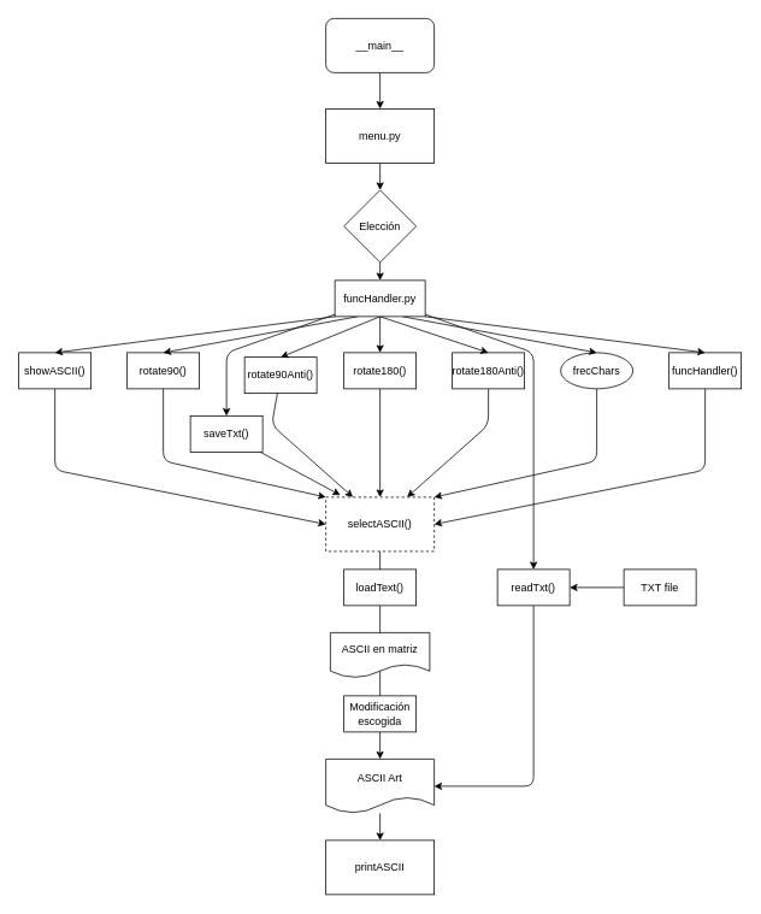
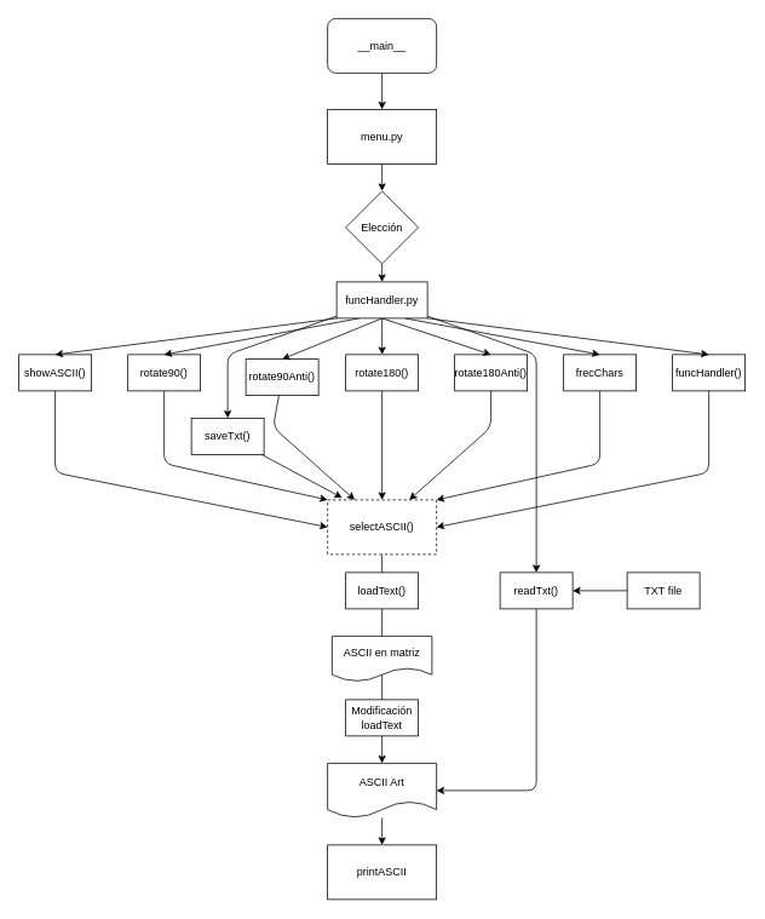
- <mxCell id="17" value="frecChars" style="ellipse;whiteSpace=wrap;html=1;" parent="1" vertex="1"><mxGeometry x="620" y="390" width="80" height="40" as="geometry" /></mxCell>
+ <mxCell id="17" value="frecChars" style="rounded=0;whiteSpace=wrap;html=1;" parent="1" vertex="1"><mxGeometry x="620" y="390" width="80" height="40" as="geometry" /></mxCell>
- <mxCell id="36" value="Modificación escogida" style="rounded=0;whiteSpace=wrap;html=1;" parent="1" vertex="1"><mxGeometry x="380" y="770" width="80" height="40" as="geometry" /></mxCell>
+ <mxCell id="36" value="Modificación loadText" style="rounded=0;whiteSpace=wrap;html=1;" parent="1" vertex="1"><mxGeometry x="380" y="770" width="80" height="40" as="geometry" /></mxCell>
